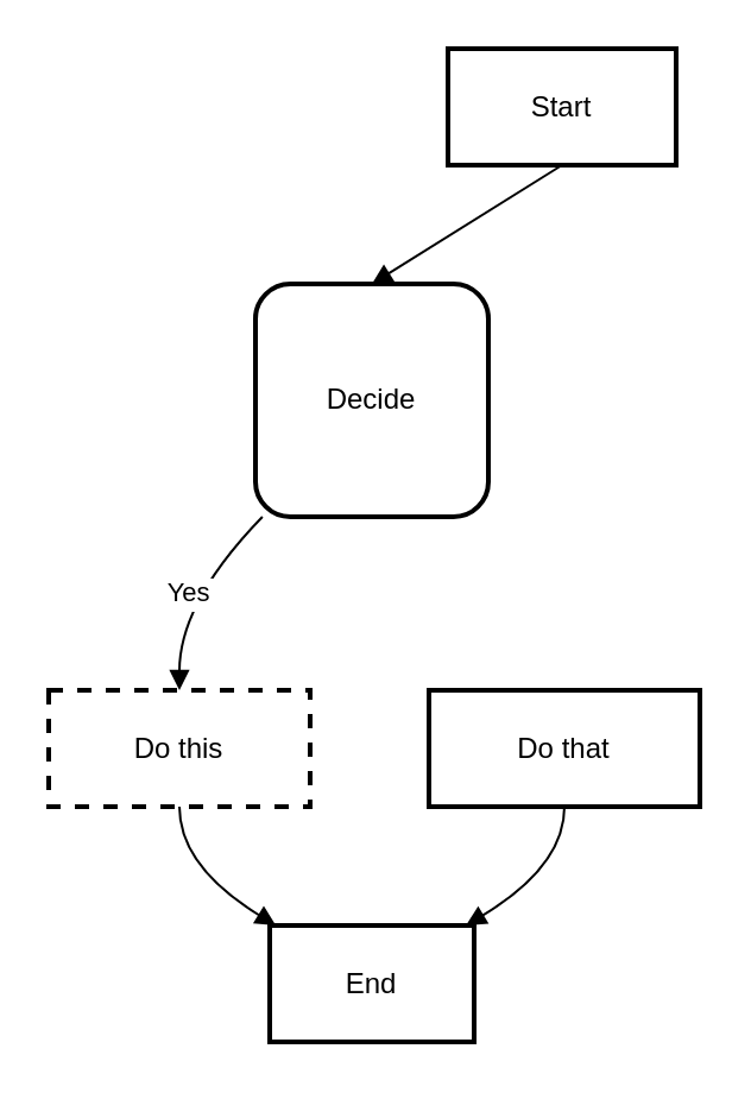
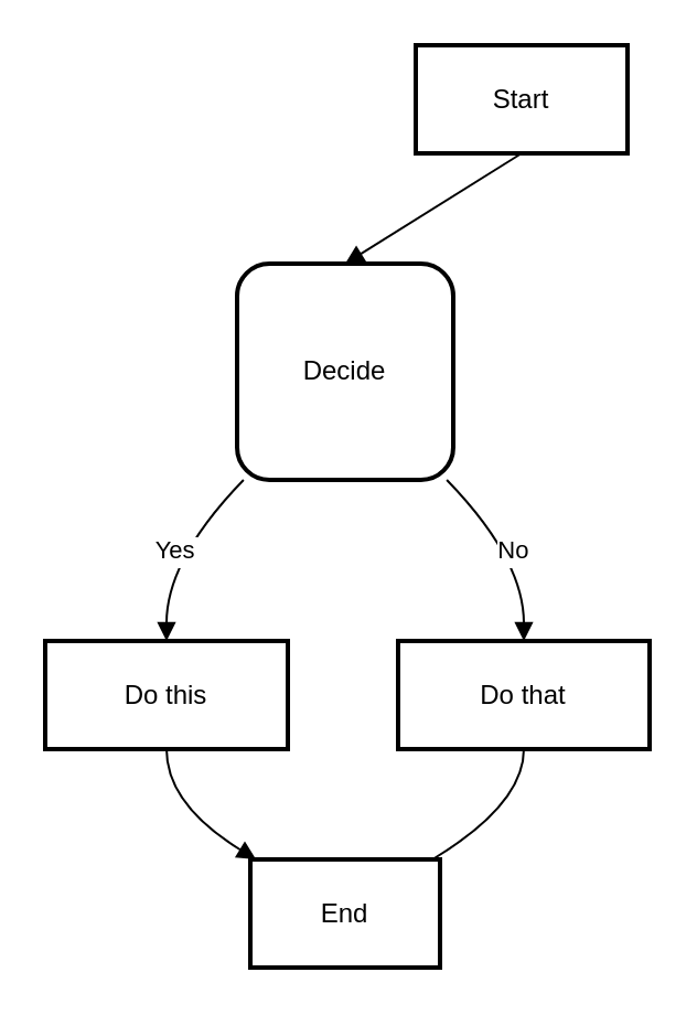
+ <mxCell id="10" value="No" style="curved=1;startArrow=none;endArrow=block;exitX=0.97;exitY=1;entryX=0.5;entryY=0;" edge="1" parent="1" source="3" target="6"><mxGeometry relative="1" as="geometry"><Array as="points"><mxPoint x="237" y="253" /></Array></mxGeometry></mxCell>
- <mxCell id="4" value="Do this" style="whiteSpace=wrap;strokeWidth=2;dashed=1;" vertex="1" parent="1"><mxGeometry x="20" y="290" width="110" height="49" as="geometry" /></mxCell>
+ <mxCell id="4" value="Do this" style="whiteSpace=wrap;strokeWidth=2;" vertex="1" parent="1"><mxGeometry x="20" y="290" width="110" height="49" as="geometry" /></mxCell>
- <mxCell id="11" value="" style="curved=1;startArrow=none;endArrow=block;exitX=0.5;exitY=1;entryX=0.96;entryY=0;" edge="1" parent="1" source="6" target="5"><mxGeometry relative="1" as="geometry"><Array as="points"><mxPoint x="237" y="364" /></Array></mxGeometry></mxCell>
+ <mxCell id="11" value="" style="curved=1;startArrow=none;endArrow=none;exitX=0.5;exitY=1;entryX=0.96;entryY=0;" edge="1" parent="1" source="6" target="5"><mxGeometry relative="1" as="geometry"><Array as="points"><mxPoint x="237" y="364" /></Array></mxGeometry></mxCell>
